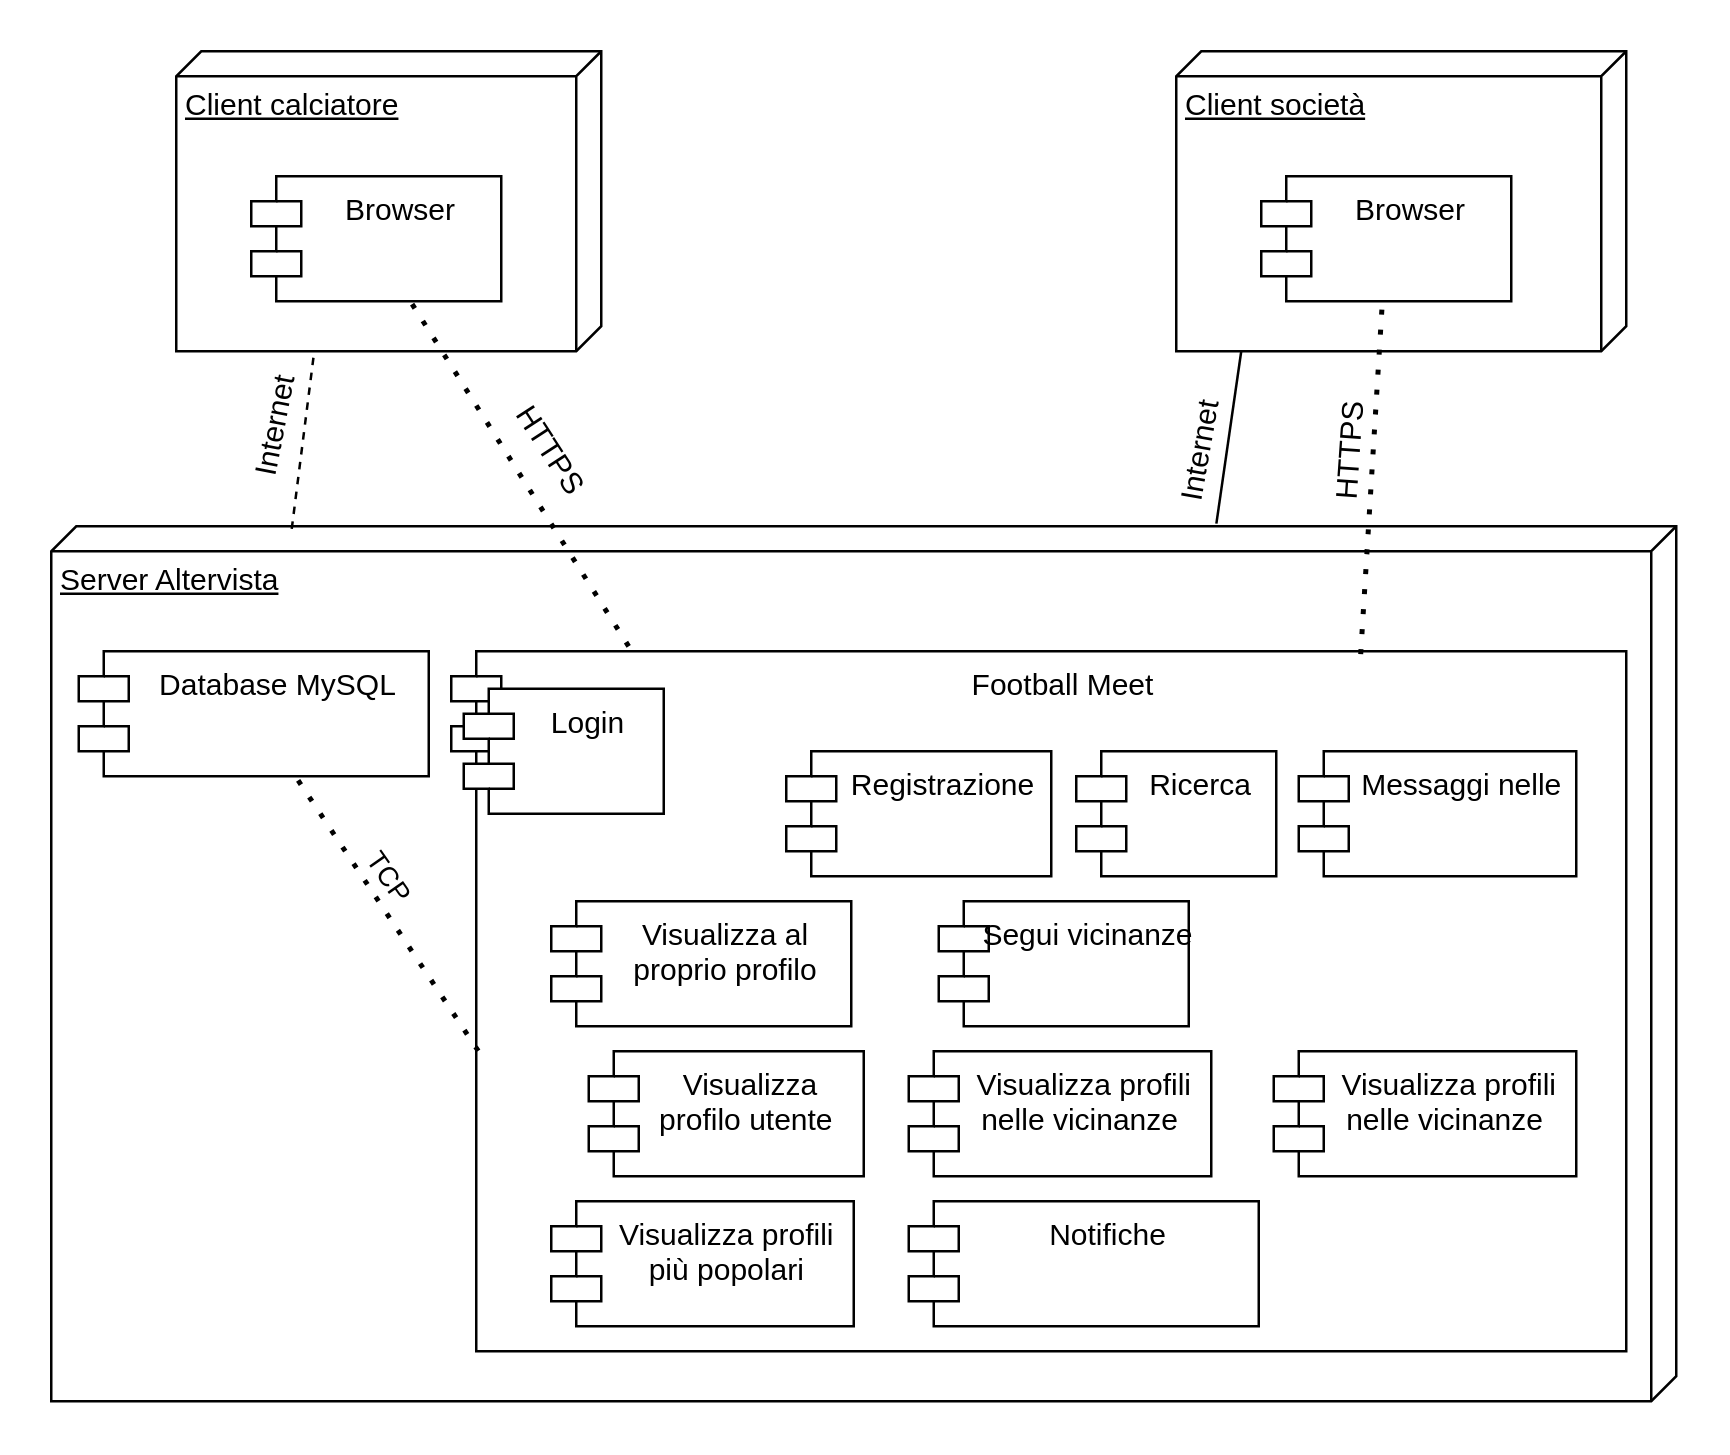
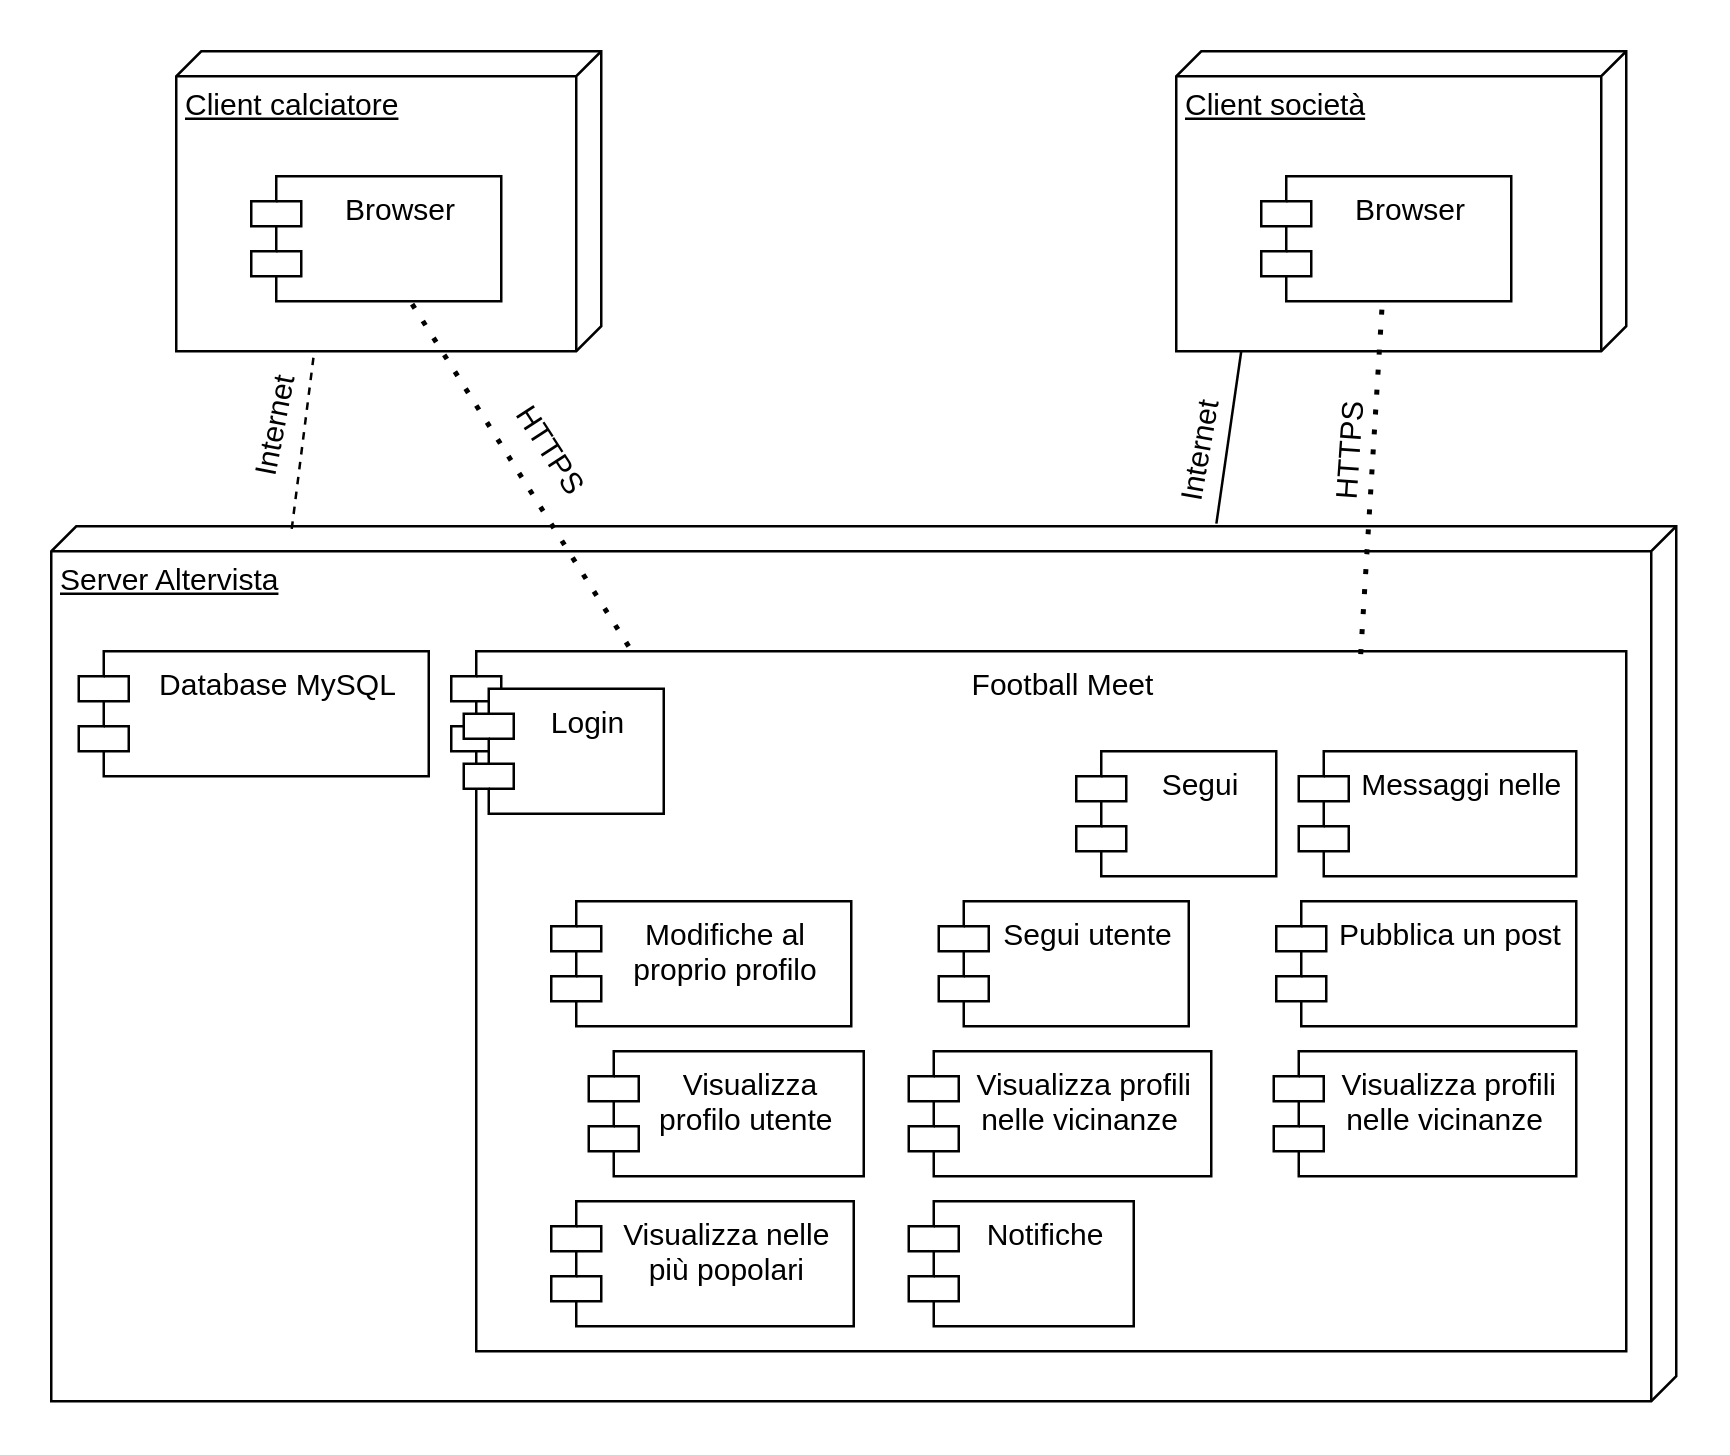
- <mxCell id="14" value="Ricerca" style="shape=module;align=left;spacingLeft=20;align=center;verticalAlign=top;" vertex="1" parent="8"><mxGeometry x="410" y="90" width="80" height="50" as="geometry" /></mxCell>
+ <mxCell id="14" value="Segui" style="shape=module;align=left;spacingLeft=20;align=center;verticalAlign=top;" vertex="1" parent="8"><mxGeometry x="410" y="90" width="80" height="50" as="geometry" /></mxCell>
- <mxCell id="13" value="Registrazione" style="shape=module;align=left;spacingLeft=20;align=center;verticalAlign=top;" vertex="1" parent="8"><mxGeometry x="294" y="90" width="106" height="50" as="geometry" /></mxCell>
- <mxCell id="16" value="Visualizza al &#10;proprio profilo" style="shape=module;align=left;spacingLeft=20;align=center;verticalAlign=top;" vertex="1" parent="8"><mxGeometry x="200" y="150" width="120" height="50" as="geometry" /></mxCell>
+ <mxCell id="16" value="Modifiche al &#10;proprio profilo" style="shape=module;align=left;spacingLeft=20;align=center;verticalAlign=top;" vertex="1" parent="8"><mxGeometry x="200" y="150" width="120" height="50" as="geometry" /></mxCell>
- <mxCell id="17" value="Segui vicinanze" style="shape=module;align=left;spacingLeft=20;align=center;verticalAlign=top;" vertex="1" parent="8"><mxGeometry x="355" y="150" width="100" height="50" as="geometry" /></mxCell>
+ <mxCell id="17" value="Segui utente" style="shape=module;align=left;spacingLeft=20;align=center;verticalAlign=top;" vertex="1" parent="8"><mxGeometry x="355" y="150" width="100" height="50" as="geometry" /></mxCell>
+ <mxCell id="18" value="Pubblica un post" style="shape=module;align=left;spacingLeft=20;align=center;verticalAlign=top;" vertex="1" parent="8"><mxGeometry x="490" y="150" width="120" height="50" as="geometry" /></mxCell>
- <mxCell id="24" value="" style="endArrow=none;dashed=1;html=1;dashPattern=1 3;strokeWidth=2;exitX=0.023;exitY=0.571;exitDx=0;exitDy=0;exitPerimeter=0;" edge="1" parent="8" source="11" target="10"><mxGeometry width="50" height="50" relative="1" as="geometry"><mxPoint x="157.97" y="259.04" as="sourcePoint" /><mxPoint x="61" y="110" as="targetPoint" /></mxGeometry></mxCell>
- <mxCell id="25" value="TCP" style="edgeLabel;html=1;align=center;verticalAlign=middle;resizable=0;points=[];rotation=55;" vertex="1" connectable="0" parent="24"><mxGeometry x="0.043" y="-3" relative="1" as="geometry"><mxPoint y="-11" as="offset" /></mxGeometry></mxCell>
- <mxCell id="22" value="Visualizza profili &#10;più popolari" style="shape=module;align=left;spacingLeft=20;align=center;verticalAlign=top;" vertex="1" parent="8"><mxGeometry x="200" y="270" width="121" height="50" as="geometry" /></mxCell>
+ <mxCell id="22" value="Visualizza nelle &#10;più popolari" style="shape=module;align=left;spacingLeft=20;align=center;verticalAlign=top;" vertex="1" parent="8"><mxGeometry x="200" y="270" width="121" height="50" as="geometry" /></mxCell>
- <mxCell id="23" value="Notifiche" style="shape=module;align=left;spacingLeft=20;align=center;verticalAlign=top;" vertex="1" parent="8"><mxGeometry x="343" y="270" width="140" height="50" as="geometry" /></mxCell>
+ <mxCell id="23" value="Notifiche" style="shape=module;align=left;spacingLeft=20;align=center;verticalAlign=top;" vertex="1" parent="8"><mxGeometry x="343" y="270" width="90" height="50" as="geometry" /></mxCell>
